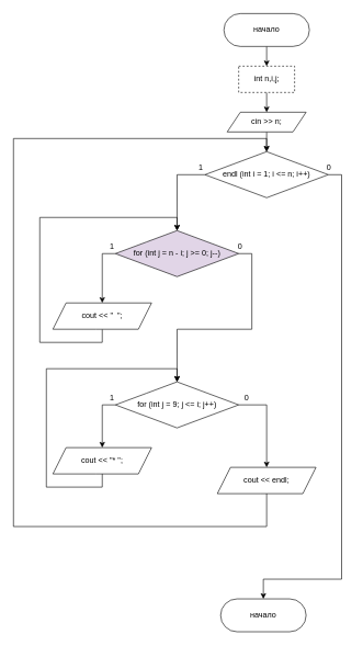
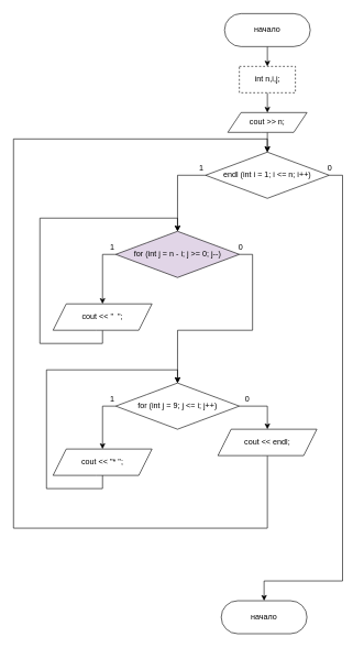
- <mxCell id="7" value="cin &gt;&gt; n;" style="shape=parallelogram;perimeter=parallelogramPerimeter;whiteSpace=wrap;html=1;fixedSize=1;rounded=1;arcSize=0;" vertex="1" parent="1"><mxGeometry x="345" y="170" width="120" height="30" as="geometry" /></mxCell>
+ <mxCell id="7" value="cout &gt;&gt; n;" style="shape=parallelogram;perimeter=parallelogramPerimeter;whiteSpace=wrap;html=1;fixedSize=1;rounded=1;arcSize=0;" vertex="1" parent="1"><mxGeometry x="345" y="170" width="120" height="30" as="geometry" /></mxCell>
- <mxCell id="22" value="cout &amp;lt;&amp;lt; endl;" style="shape=parallelogram;perimeter=parallelogramPerimeter;whiteSpace=wrap;html=1;fixedSize=1;rounded=1;arcSize=0;" vertex="1" parent="1"><mxGeometry x="330" y="710" width="150" height="40" as="geometry" /></mxCell>
+ <mxCell id="22" value="cout &amp;lt;&amp;lt; endl;" style="shape=parallelogram;perimeter=parallelogramPerimeter;whiteSpace=wrap;html=1;fixedSize=1;rounded=1;arcSize=0;" vertex="1" parent="1"><mxGeometry x="330" y="650" width="150" height="40" as="geometry" /></mxCell>
